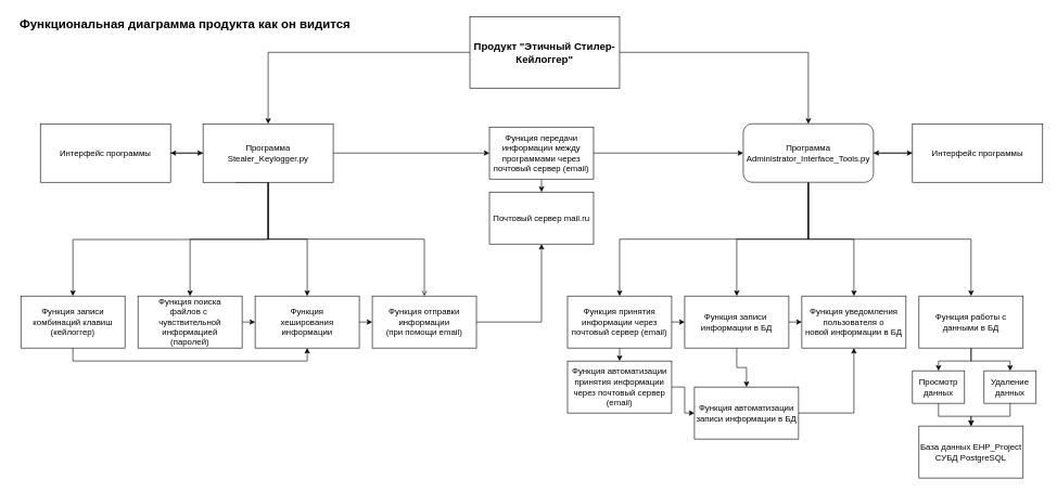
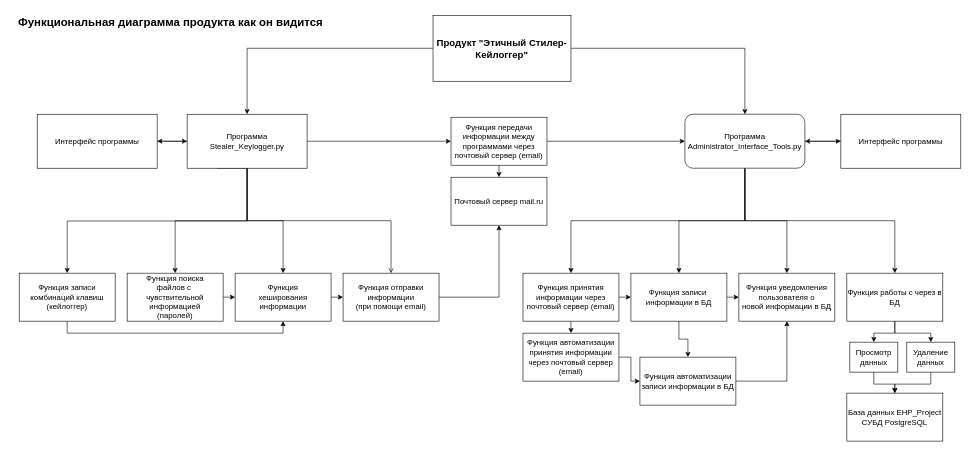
- <mxCell id="35" value="Функция работы с данными в БД" style="rounded=0;whiteSpace=wrap;html=1;fontSize=13;" parent="1" vertex="1"><mxGeometry x="1411" y="455" width="160" height="80" as="geometry" /></mxCell>
+ <mxCell id="35" value="Функция работы с через в БД" style="rounded=0;whiteSpace=wrap;html=1;fontSize=13;" parent="1" vertex="1"><mxGeometry x="1411" y="455" width="160" height="80" as="geometry" /></mxCell>
- <mxCell id="50" value="Просмотр данных" style="rounded=0;whiteSpace=wrap;html=1;fontSize=13;" parent="1" vertex="1"><mxGeometry x="1401" y="570" width="80" height="50" as="geometry" /></mxCell>
+ <mxCell id="50" value="Просмотр данных" style="rounded=0;whiteSpace=wrap;html=1;fontSize=13;" parent="1" vertex="1"><mxGeometry x="1416" y="570" width="80" height="50" as="geometry" /></mxCell>
